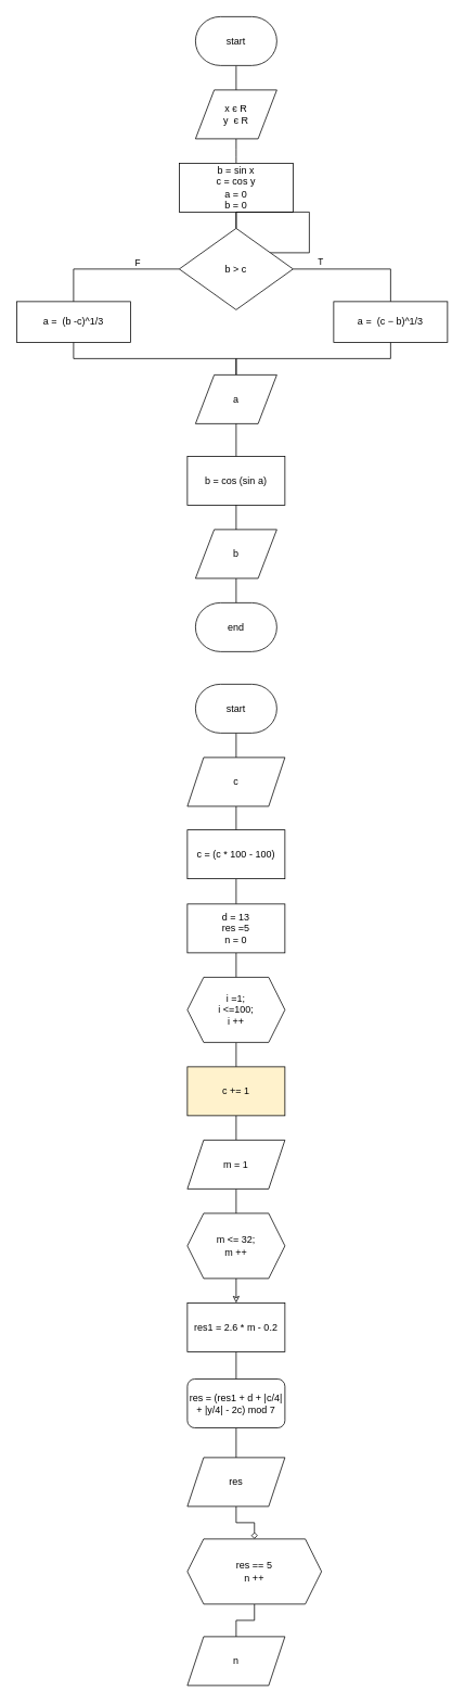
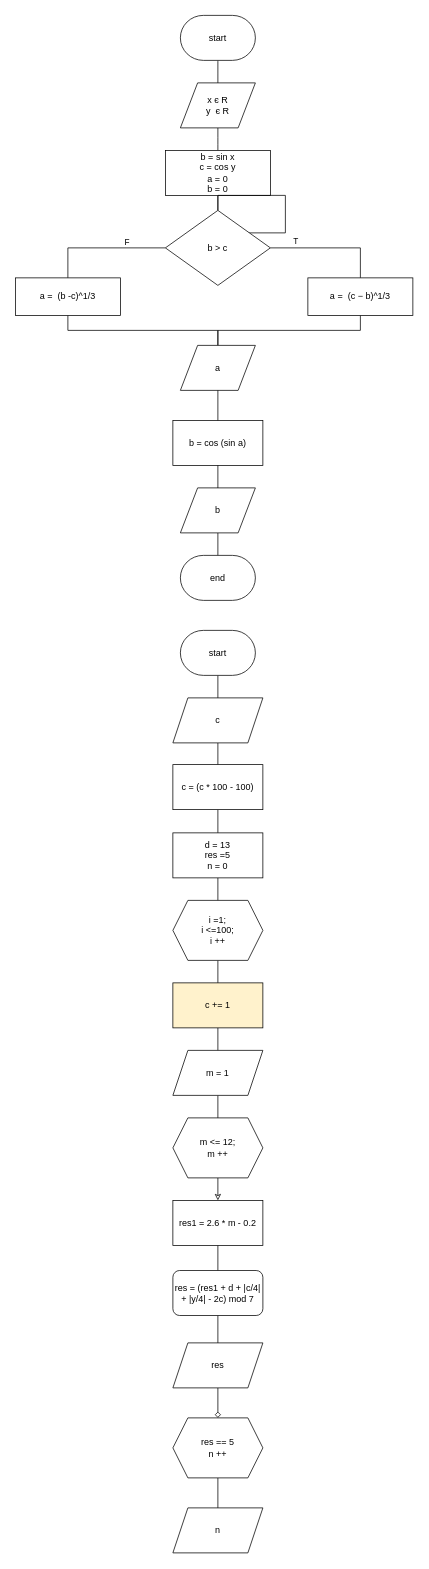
- <mxCell id="37" value="m &amp;lt;= 32;&lt;br&gt;m ++" style="shape=hexagon;perimeter=hexagonPerimeter2;whiteSpace=wrap;html=1;fixedSize=1;" vertex="1" parent="1"><mxGeometry x="230" y="1490" width="120" height="80" as="geometry" /></mxCell>
+ <mxCell id="37" value="m &amp;lt;= 12;&lt;br&gt;m ++" style="shape=hexagon;perimeter=hexagonPerimeter2;whiteSpace=wrap;html=1;fixedSize=1;" vertex="1" parent="1"><mxGeometry x="230" y="1490" width="120" height="80" as="geometry" /></mxCell>
- <mxCell id="46" value="&lt;span&gt;res == 5&lt;br&gt;n ++&lt;br&gt;&lt;/span&gt;" style="shape=hexagon;perimeter=hexagonPerimeter2;whiteSpace=wrap;html=1;fixedSize=1;" vertex="1" parent="1"><mxGeometry x="230" y="1890" width="165" height="80" as="geometry" /></mxCell>
+ <mxCell id="46" value="&lt;span&gt;res == 5&lt;br&gt;n ++&lt;br&gt;&lt;/span&gt;" style="shape=hexagon;perimeter=hexagonPerimeter2;whiteSpace=wrap;html=1;fixedSize=1;" vertex="1" parent="1"><mxGeometry x="230" y="1890" width="120" height="80" as="geometry" /></mxCell>
